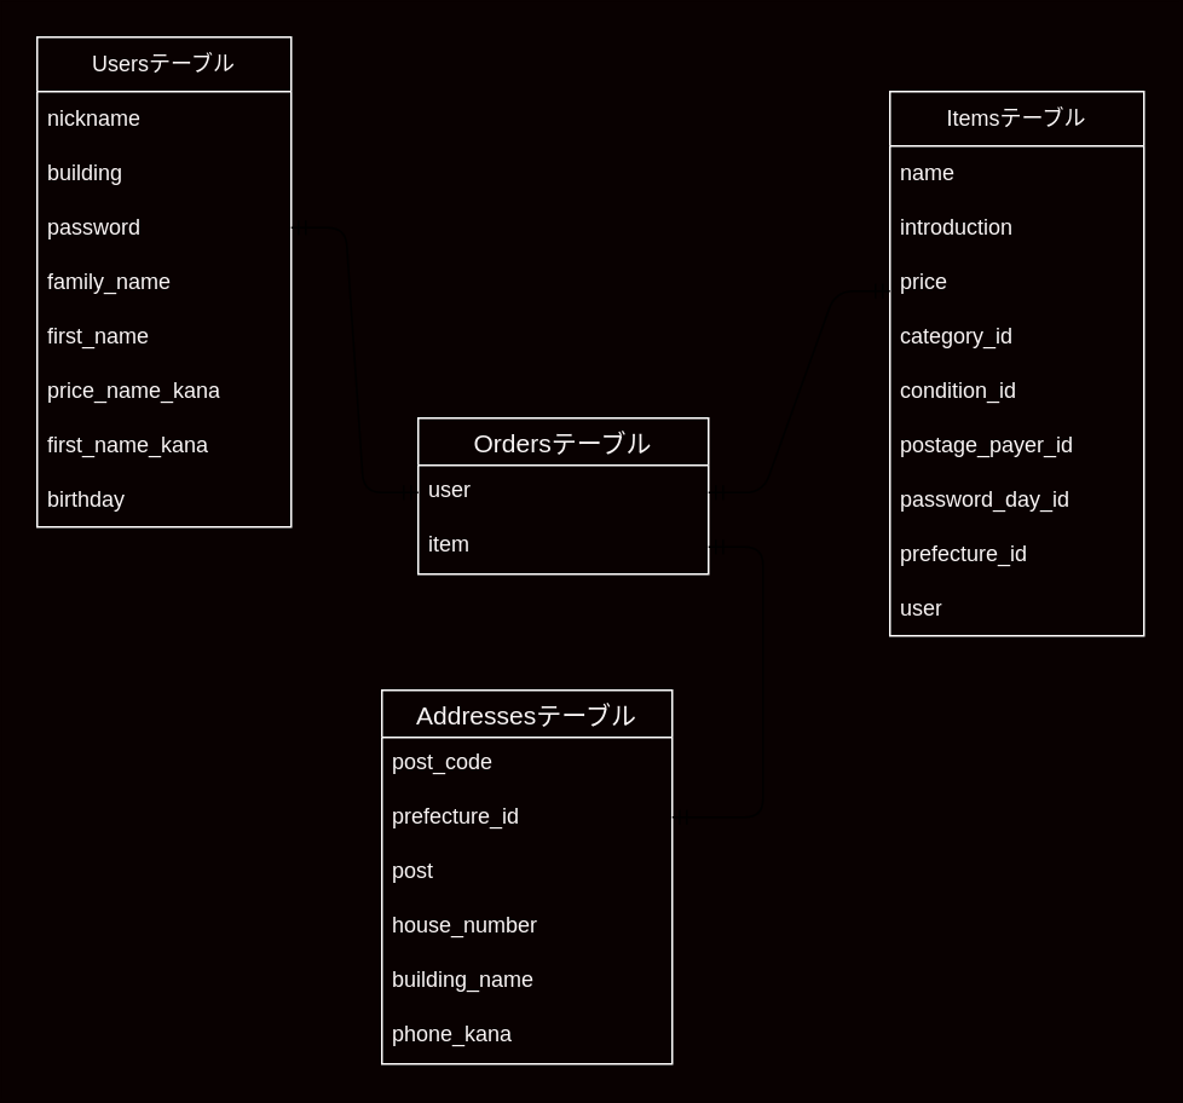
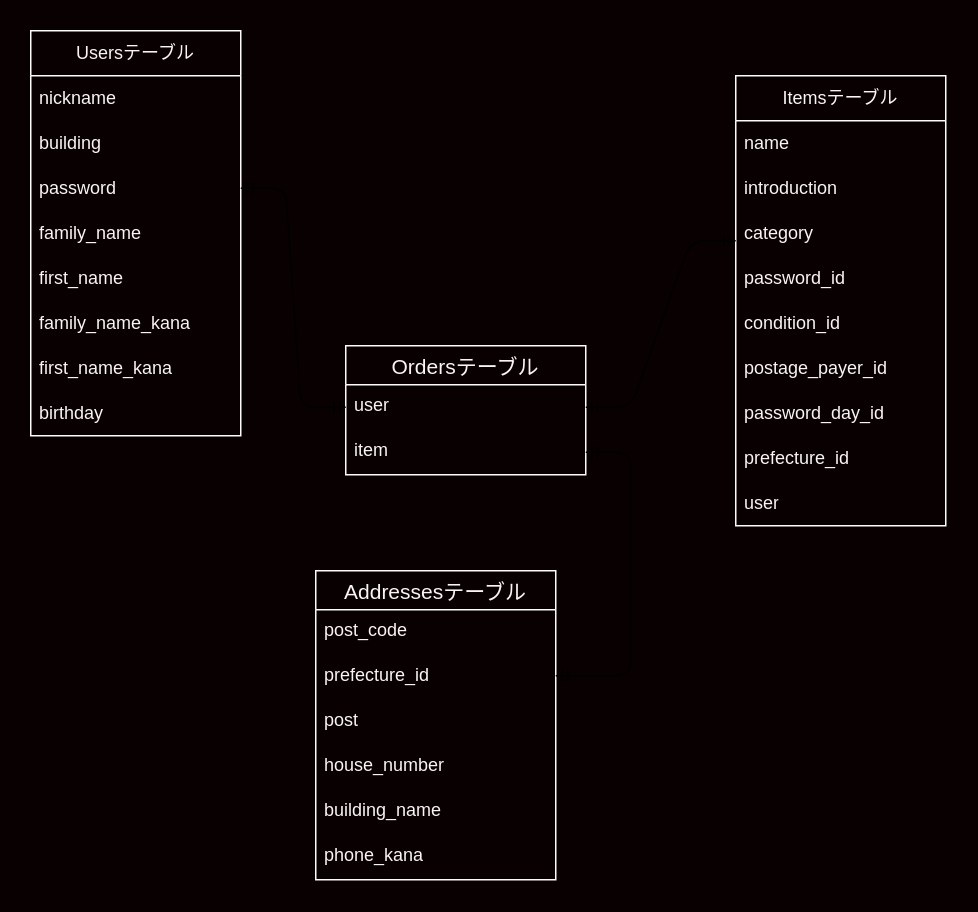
- <mxCell id="14" value="price" style="text;strokeColor=none;fillColor=none;align=left;verticalAlign=middle;spacingLeft=4;spacingRight=4;overflow=hidden;points=[[0,0.5],[1,0.5]];portConstraint=eastwest;rotatable=0;whiteSpace=wrap;html=1;labelBackgroundColor=none;labelBorderColor=none;fontSize=12;fontColor=#f9f5f5;" parent="11" vertex="1"><mxGeometry y="90" width="140" height="30" as="geometry" /></mxCell>
+ <mxCell id="14" value="category" style="text;strokeColor=none;fillColor=none;align=left;verticalAlign=middle;spacingLeft=4;spacingRight=4;overflow=hidden;points=[[0,0.5],[1,0.5]];portConstraint=eastwest;rotatable=0;whiteSpace=wrap;html=1;labelBackgroundColor=none;labelBorderColor=none;fontSize=12;fontColor=#f9f5f5;" parent="11" vertex="1"><mxGeometry y="90" width="140" height="30" as="geometry" /></mxCell>
- <mxCell id="15" value="category_id" style="text;strokeColor=none;fillColor=none;align=left;verticalAlign=middle;spacingLeft=4;spacingRight=4;overflow=hidden;points=[[0,0.5],[1,0.5]];portConstraint=eastwest;rotatable=0;whiteSpace=wrap;html=1;labelBackgroundColor=none;labelBorderColor=none;fontSize=12;fontColor=#f9f5f5;" parent="11" vertex="1"><mxGeometry y="120" width="140" height="30" as="geometry" /></mxCell>
+ <mxCell id="15" value="password_id" style="text;strokeColor=none;fillColor=none;align=left;verticalAlign=middle;spacingLeft=4;spacingRight=4;overflow=hidden;points=[[0,0.5],[1,0.5]];portConstraint=eastwest;rotatable=0;whiteSpace=wrap;html=1;labelBackgroundColor=none;labelBorderColor=none;fontSize=12;fontColor=#f9f5f5;" parent="11" vertex="1"><mxGeometry y="120" width="140" height="30" as="geometry" /></mxCell>
- <mxCell id="8" value="price_name_kana" style="text;strokeColor=none;fillColor=none;align=left;verticalAlign=middle;spacingLeft=4;spacingRight=4;overflow=hidden;points=[[0,0.5],[1,0.5]];portConstraint=eastwest;rotatable=0;whiteSpace=wrap;html=1;labelBackgroundColor=none;labelBorderColor=none;fontSize=12;fontColor=#f9f5f5;" parent="2" vertex="1"><mxGeometry y="180" width="140" height="30" as="geometry" /></mxCell>
+ <mxCell id="8" value="family_name_kana" style="text;strokeColor=none;fillColor=none;align=left;verticalAlign=middle;spacingLeft=4;spacingRight=4;overflow=hidden;points=[[0,0.5],[1,0.5]];portConstraint=eastwest;rotatable=0;whiteSpace=wrap;html=1;labelBackgroundColor=none;labelBorderColor=none;fontSize=12;fontColor=#f9f5f5;" parent="2" vertex="1"><mxGeometry y="180" width="140" height="30" as="geometry" /></mxCell>
